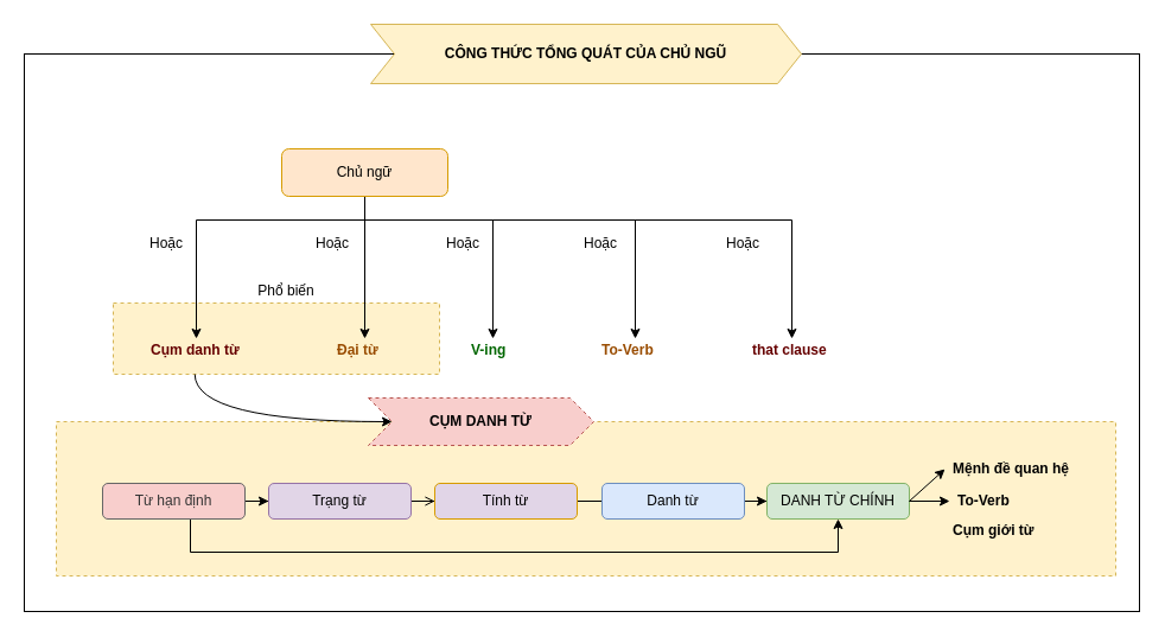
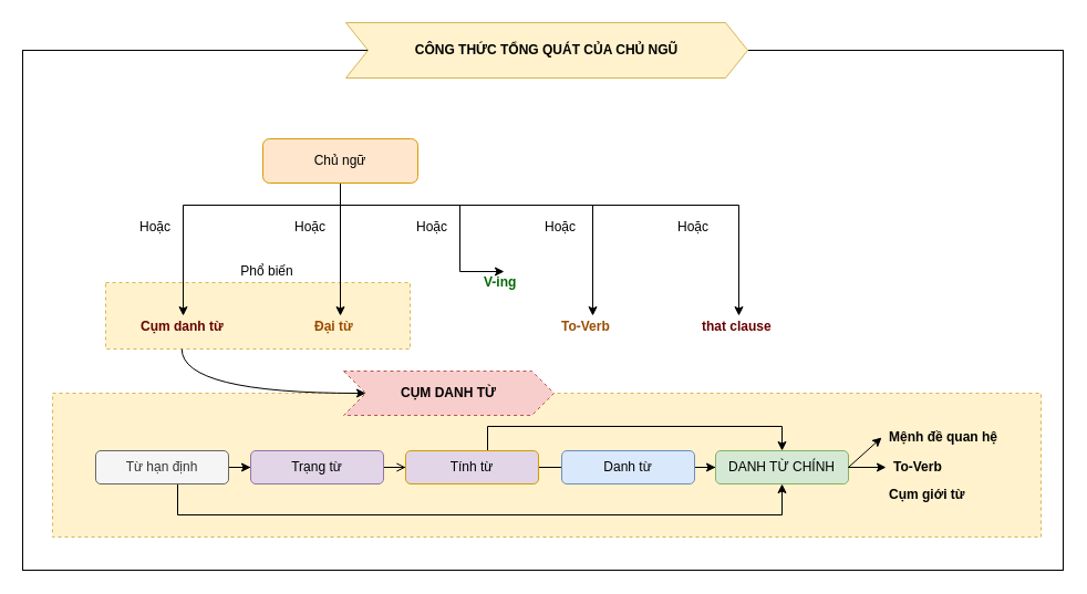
- <mxCell id="13" value="V-ing" style="text;html=1;strokeColor=none;fillColor=none;align=left;verticalAlign=middle;whiteSpace=wrap;rounded=0;spacingLeft=5;fontStyle=1;fontColor=#006600;" parent="1" vertex="1"><mxGeometry x="390" y="285" width="50" height="20" as="geometry" /></mxCell>
+ <mxCell id="13" value="V-ing" style="text;html=1;strokeColor=none;fillColor=none;align=left;verticalAlign=middle;whiteSpace=wrap;rounded=0;spacingLeft=5;fontStyle=1;fontColor=#006600;" parent="1" vertex="1"><mxGeometry x="430" y="245" width="50" height="20" as="geometry" /></mxCell>
+ <mxCell id="24" style="edgeStyle=orthogonalEdgeStyle;rounded=0;orthogonalLoop=1;jettySize=auto;html=1;entryX=0.5;entryY=0;entryDx=0;entryDy=0;" parent="1" source="25" target="28" edge="1"><mxGeometry relative="1" as="geometry"><Array as="points"><mxPoint x="440" y="385" /><mxPoint x="706" y="385" /></Array></mxGeometry></mxCell>
- <mxCell id="20" value="Từ hạn định" style="rounded=1;whiteSpace=wrap;html=1;fillColor=#f8cecc;align=center;strokeColor=#666666;fontColor=#333333;" parent="1" vertex="1"><mxGeometry x="86" y="407" width="120" height="30" as="geometry" /></mxCell>
+ <mxCell id="20" value="Từ hạn định" style="rounded=1;whiteSpace=wrap;html=1;fillColor=#f5f5f5;align=center;strokeColor=#666666;fontColor=#333333;" parent="1" vertex="1"><mxGeometry x="86" y="407" width="120" height="30" as="geometry" /></mxCell>
